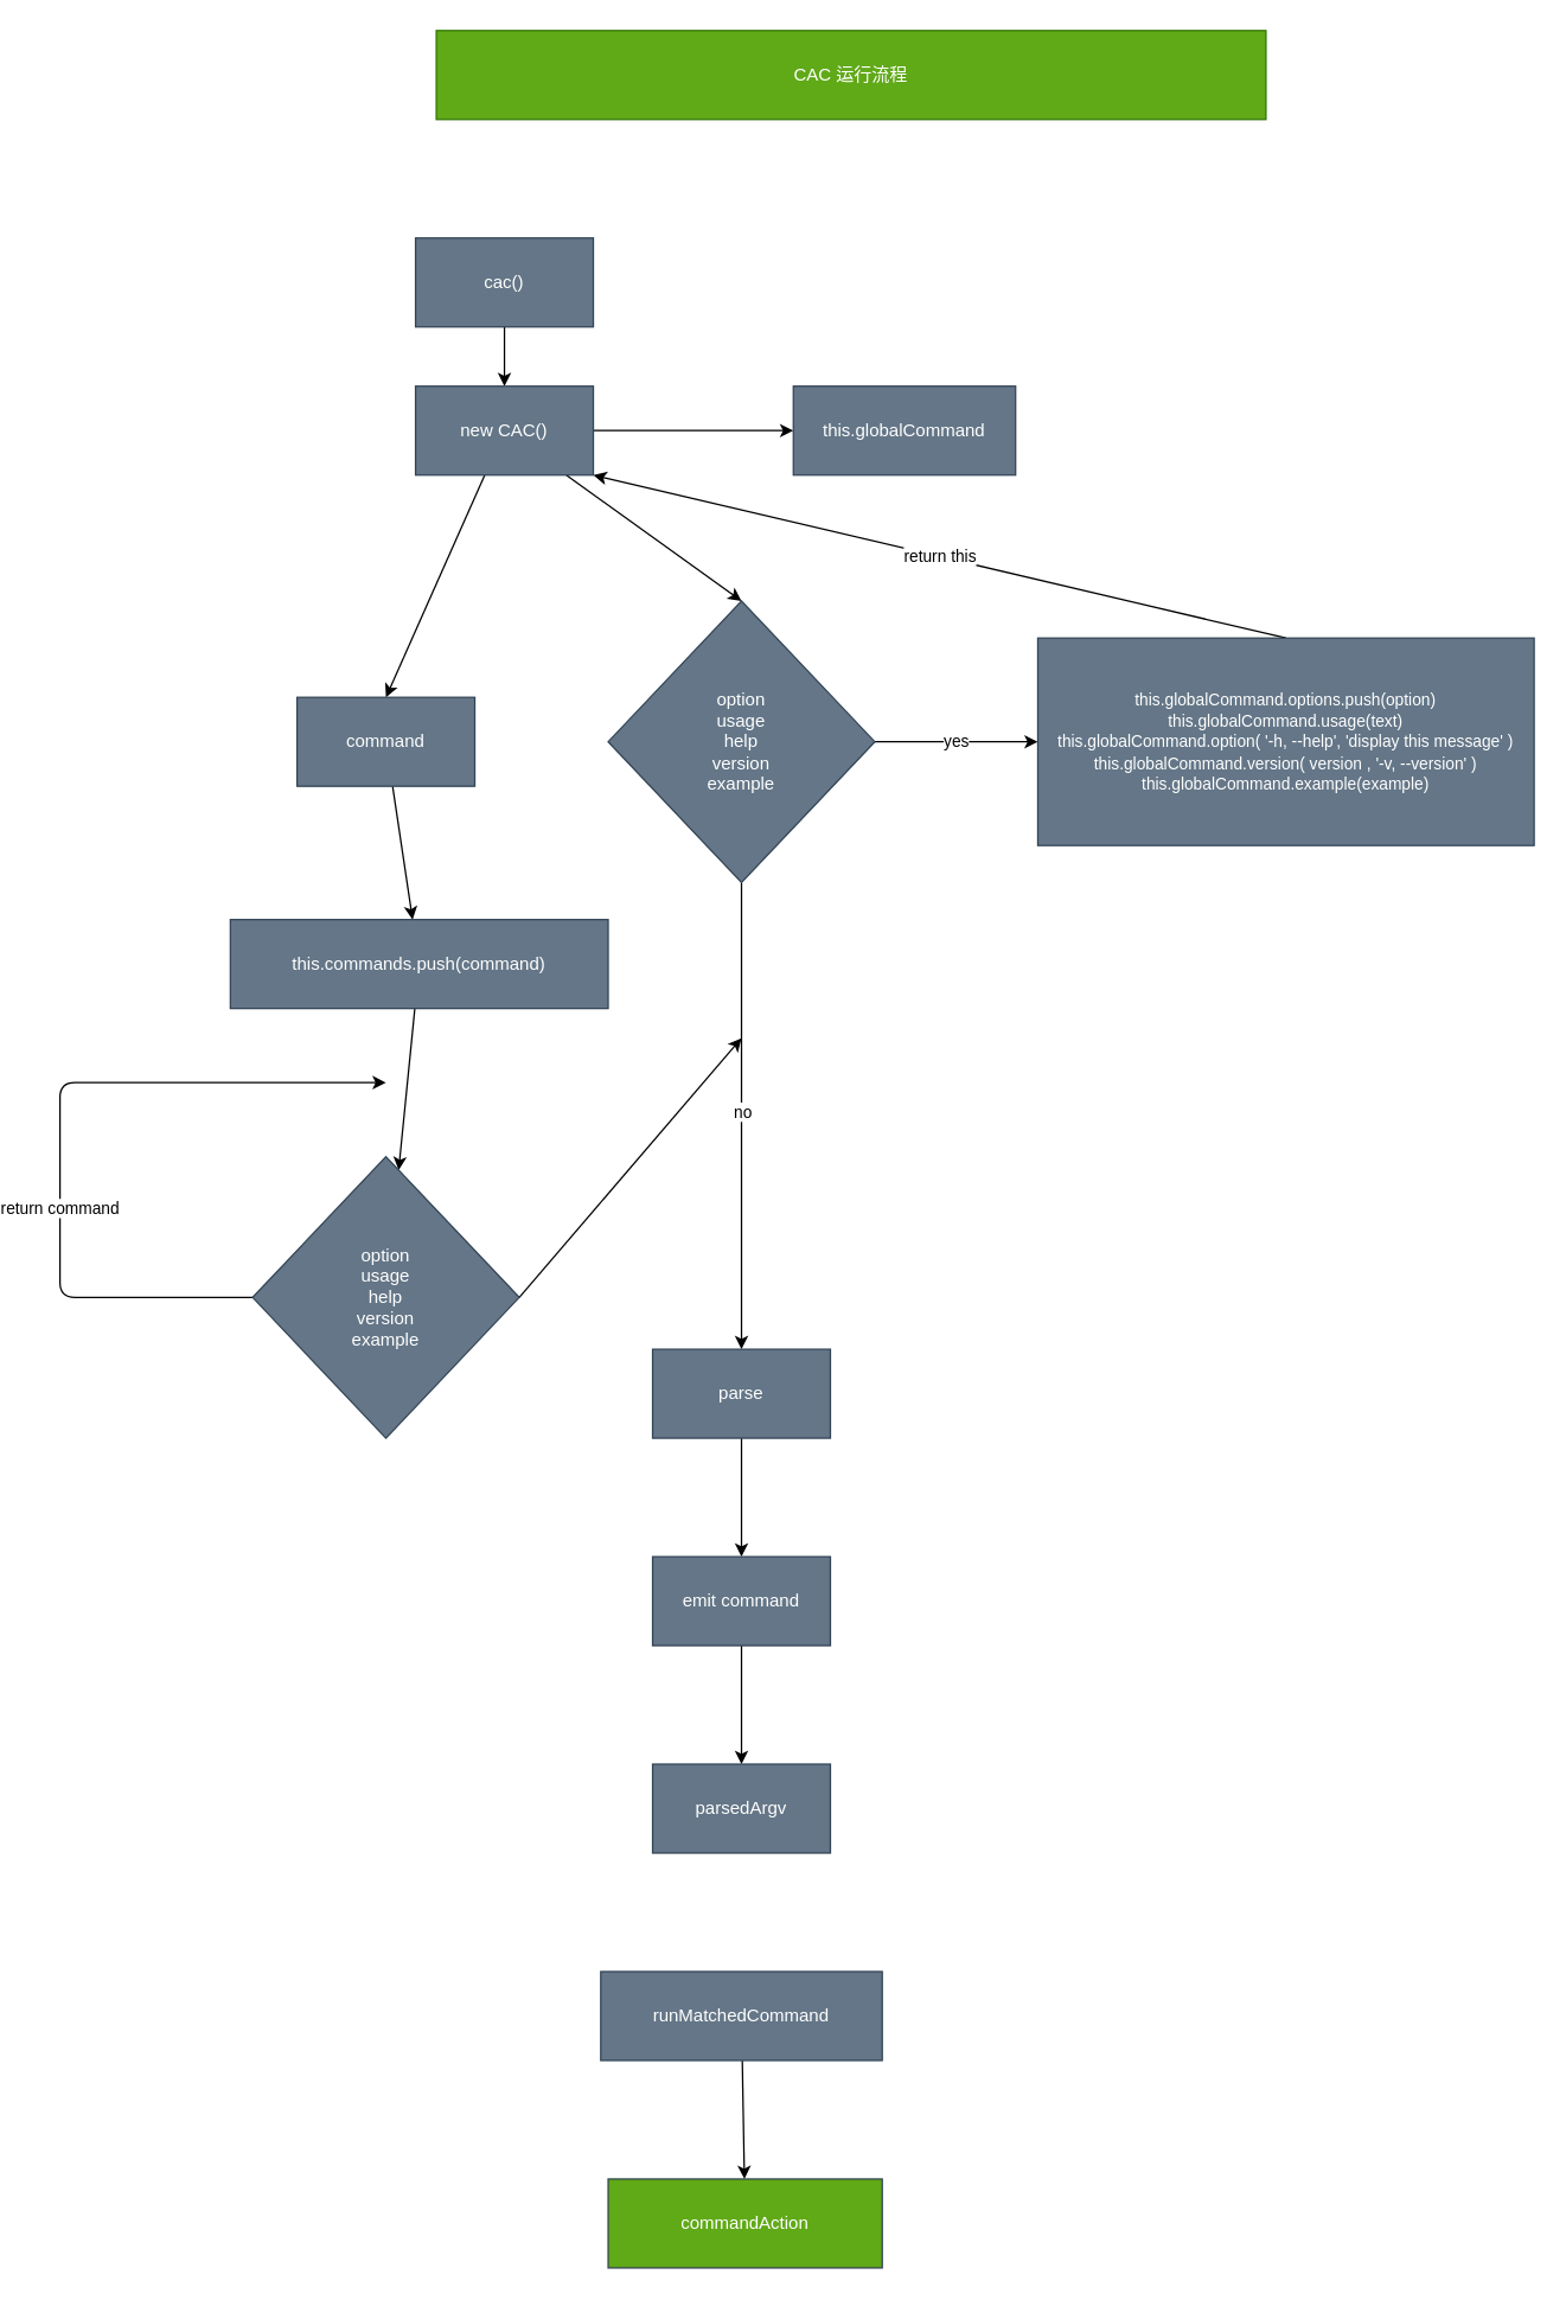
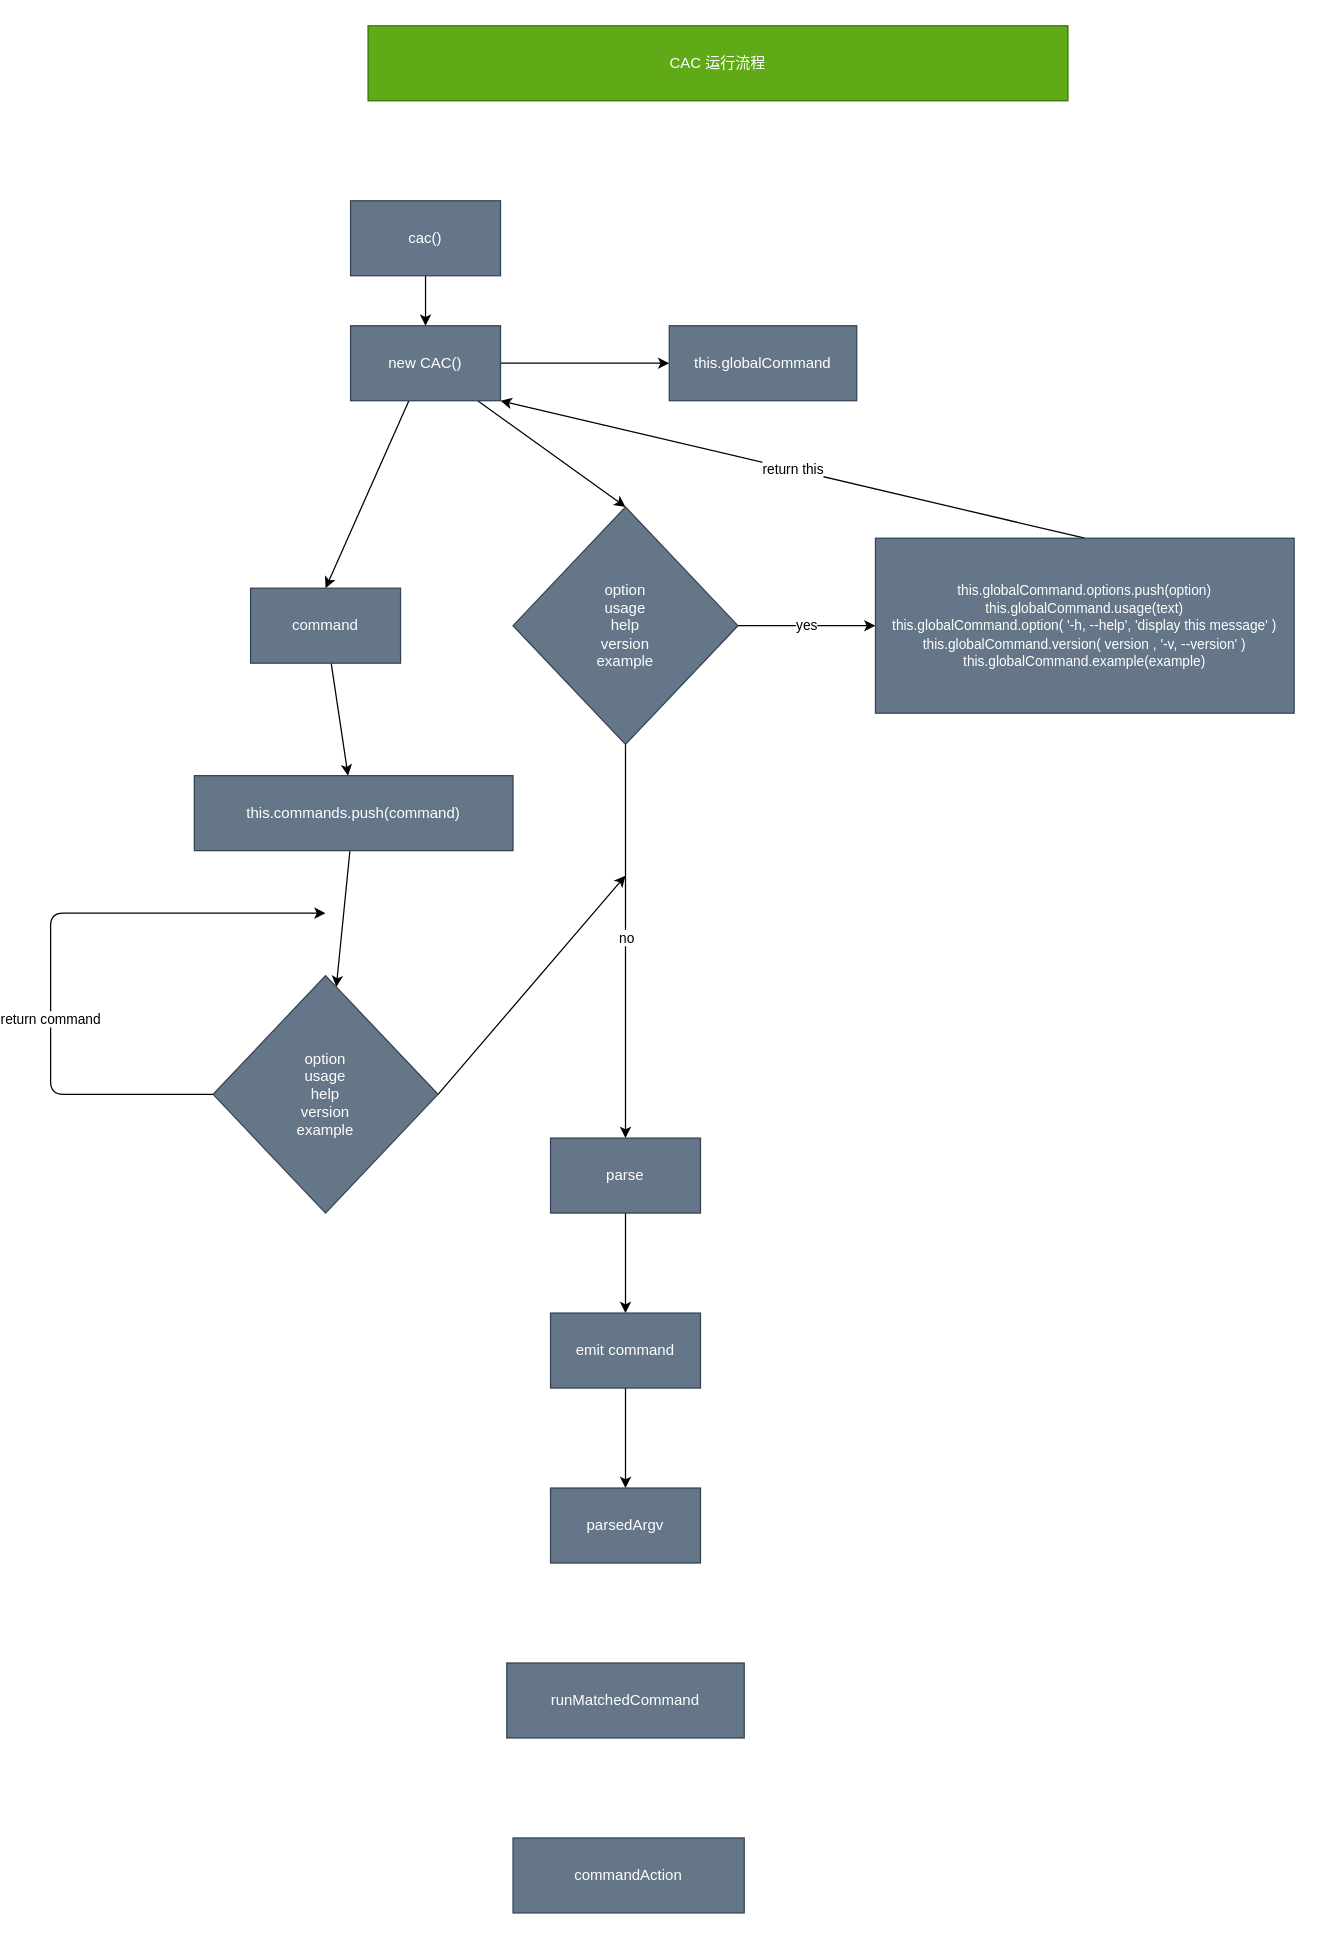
- <mxCell id="28" value="" style="edgeStyle=none;html=1;" edge="1" parent="1" source="29" target="30"><mxGeometry relative="1" as="geometry" /></mxCell>
- <mxCell id="30" value="commandAction" style="whiteSpace=wrap;html=1;fillColor=#60a917;strokeColor=#314354;fontColor=#ffffff;rounded=0;" vertex="1" parent="1"><mxGeometry x="390" y="1470" width="185" height="60" as="geometry" /></mxCell>
+ <mxCell id="30" value="commandAction" style="whiteSpace=wrap;html=1;fillColor=#647687;strokeColor=#314354;fontColor=#ffffff;rounded=0;" vertex="1" parent="1"><mxGeometry x="390" y="1470" width="185" height="60" as="geometry" /></mxCell>
